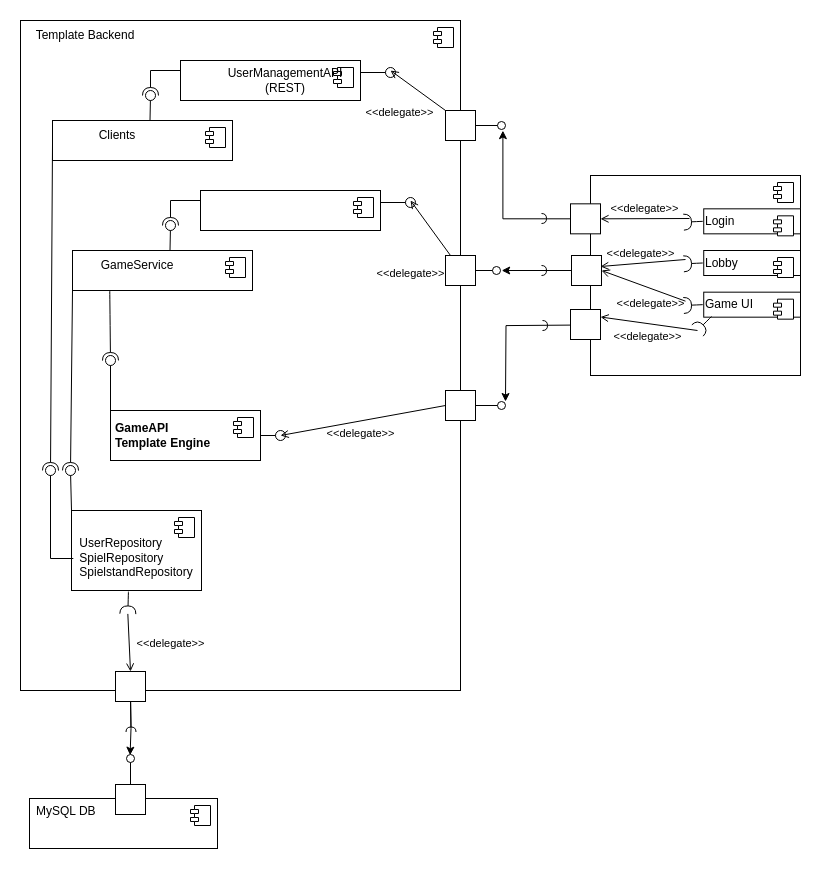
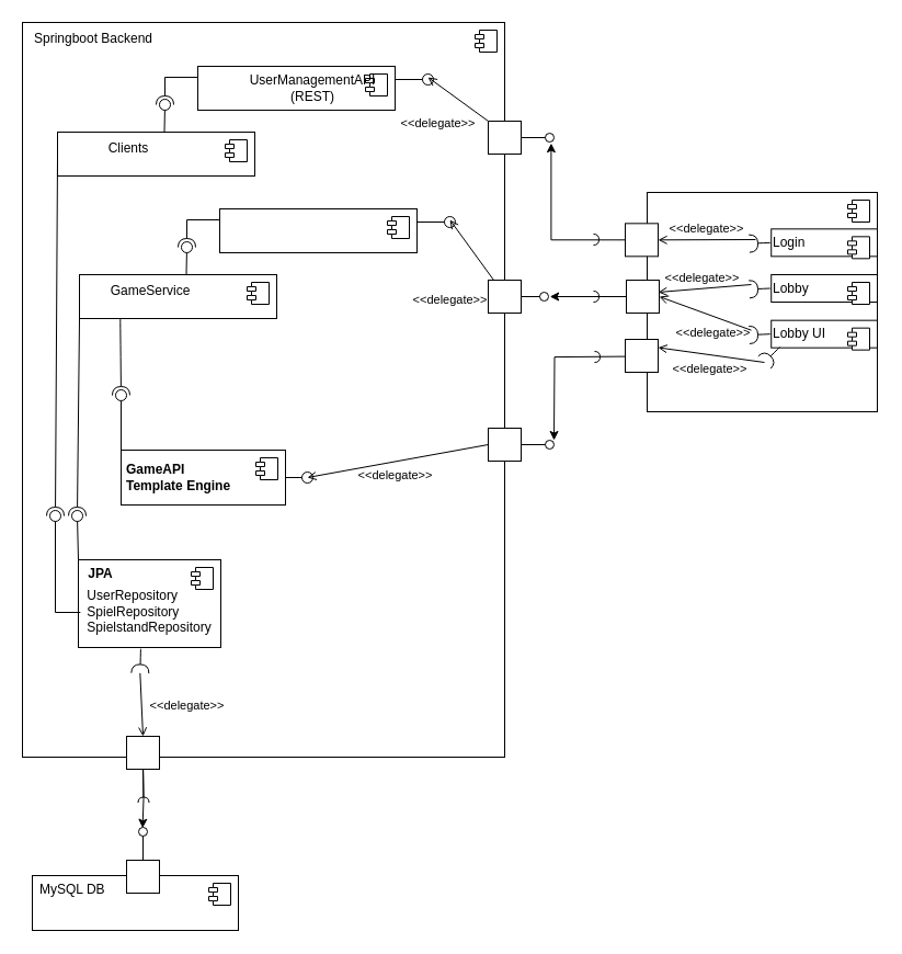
- <mxCell id="4" value="Template Backend" style="text;html=1;align=center;verticalAlign=middle;whiteSpace=wrap;rounded=0;" vertex="1" parent="1"><mxGeometry x="20" y="20" width="130" height="30" as="geometry" /></mxCell>
+ <mxCell id="4" value="Springboot Backend" style="text;html=1;align=center;verticalAlign=middle;whiteSpace=wrap;rounded=0;" vertex="1" parent="1"><mxGeometry x="20" y="20" width="130" height="30" as="geometry" /></mxCell>
- <mxCell id="90" value="Game UI" style="html=1;dropTarget=0;whiteSpace=wrap;align=left;" vertex="1" parent="89"><mxGeometry x="25.161" width="96.774" height="25" as="geometry" /></mxCell>
+ <mxCell id="90" value="Lobby UI" style="html=1;dropTarget=0;whiteSpace=wrap;align=left;" vertex="1" parent="89"><mxGeometry x="25.161" width="96.774" height="25" as="geometry" /></mxCell>
+ <mxCell id="20" value="JPA" style="text;align=center;fontStyle=1;verticalAlign=middle;spacingLeft=3;spacingRight=3;strokeColor=none;rotatable=0;points=[[0,0.5],[1,0.5]];portConstraint=eastwest;html=1;" vertex="1" parent="17"><mxGeometry width="40" height="26" as="geometry" /></mxCell>
